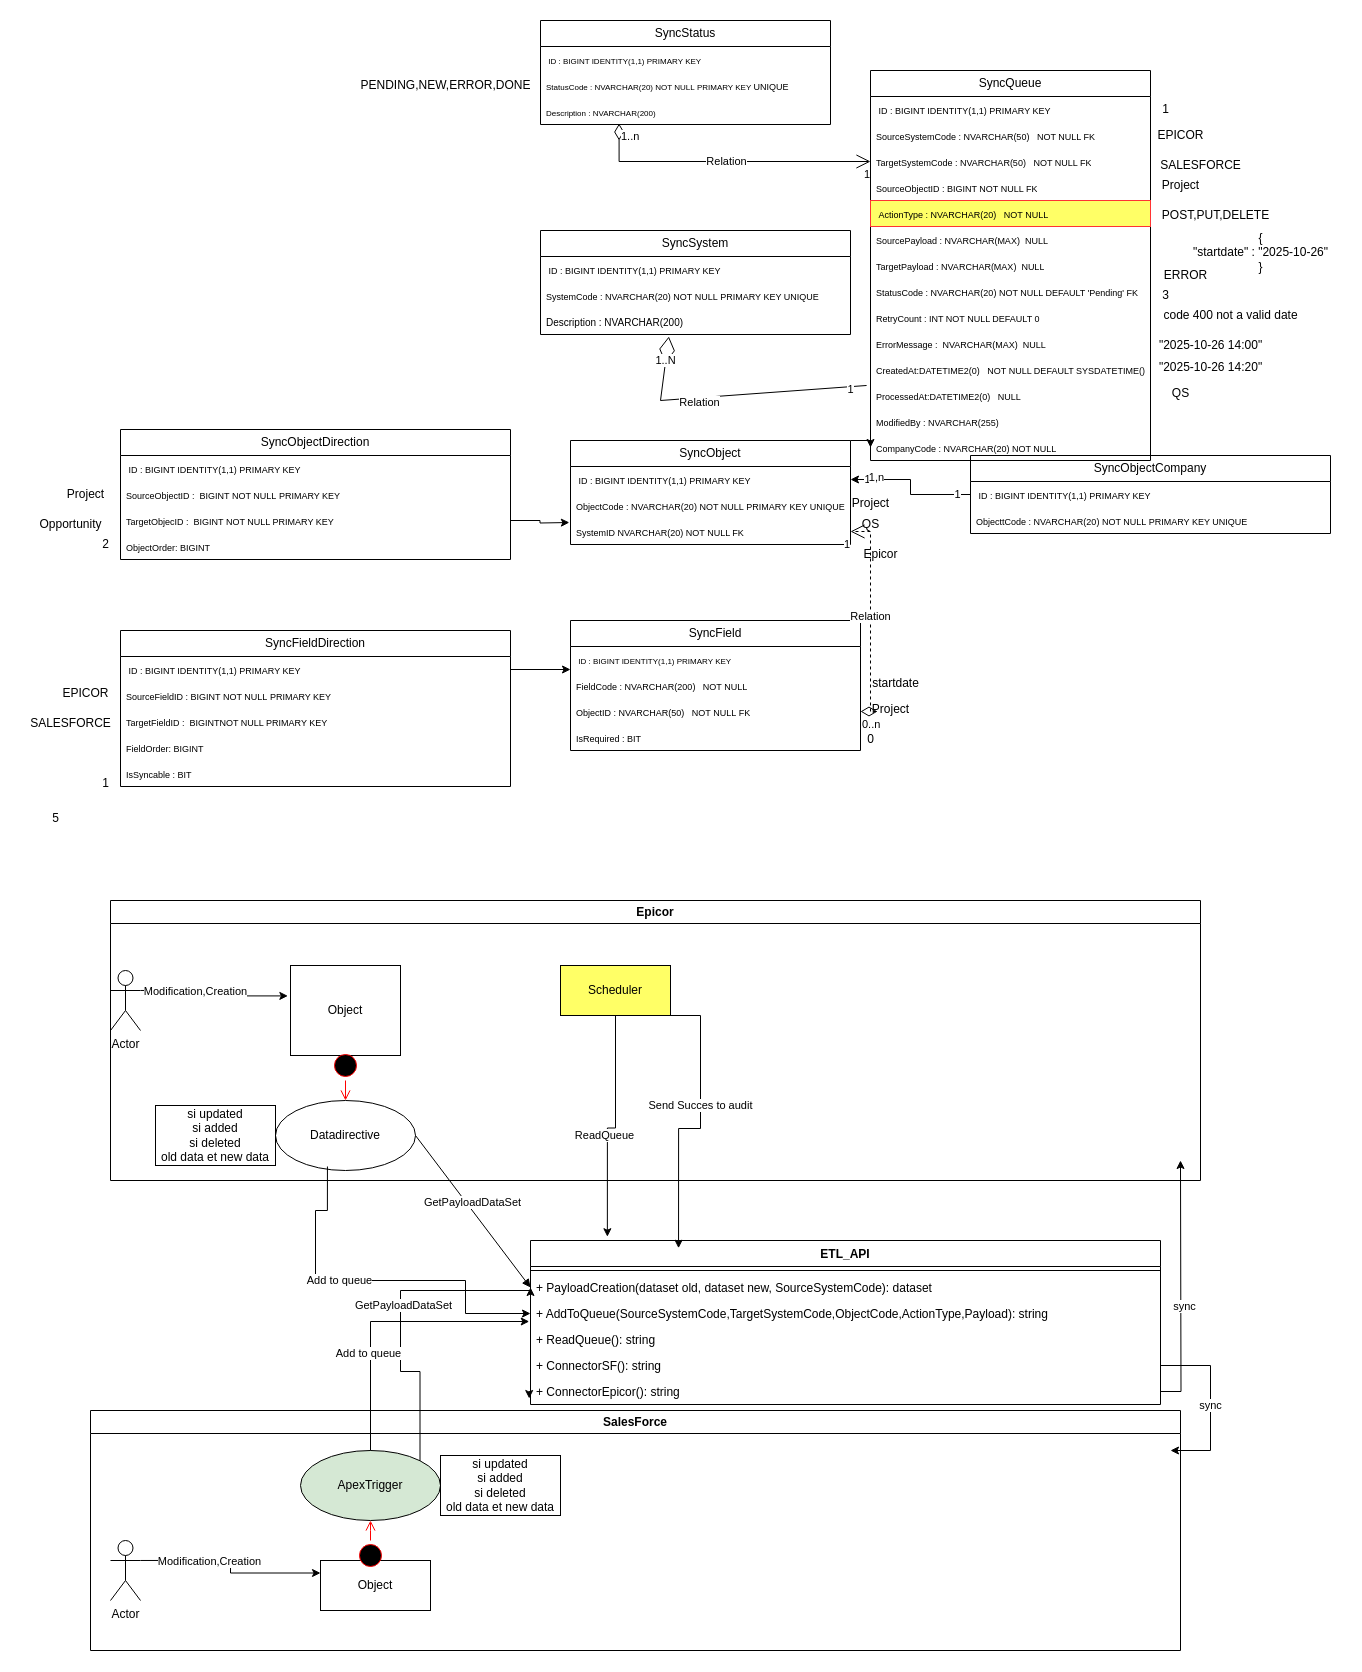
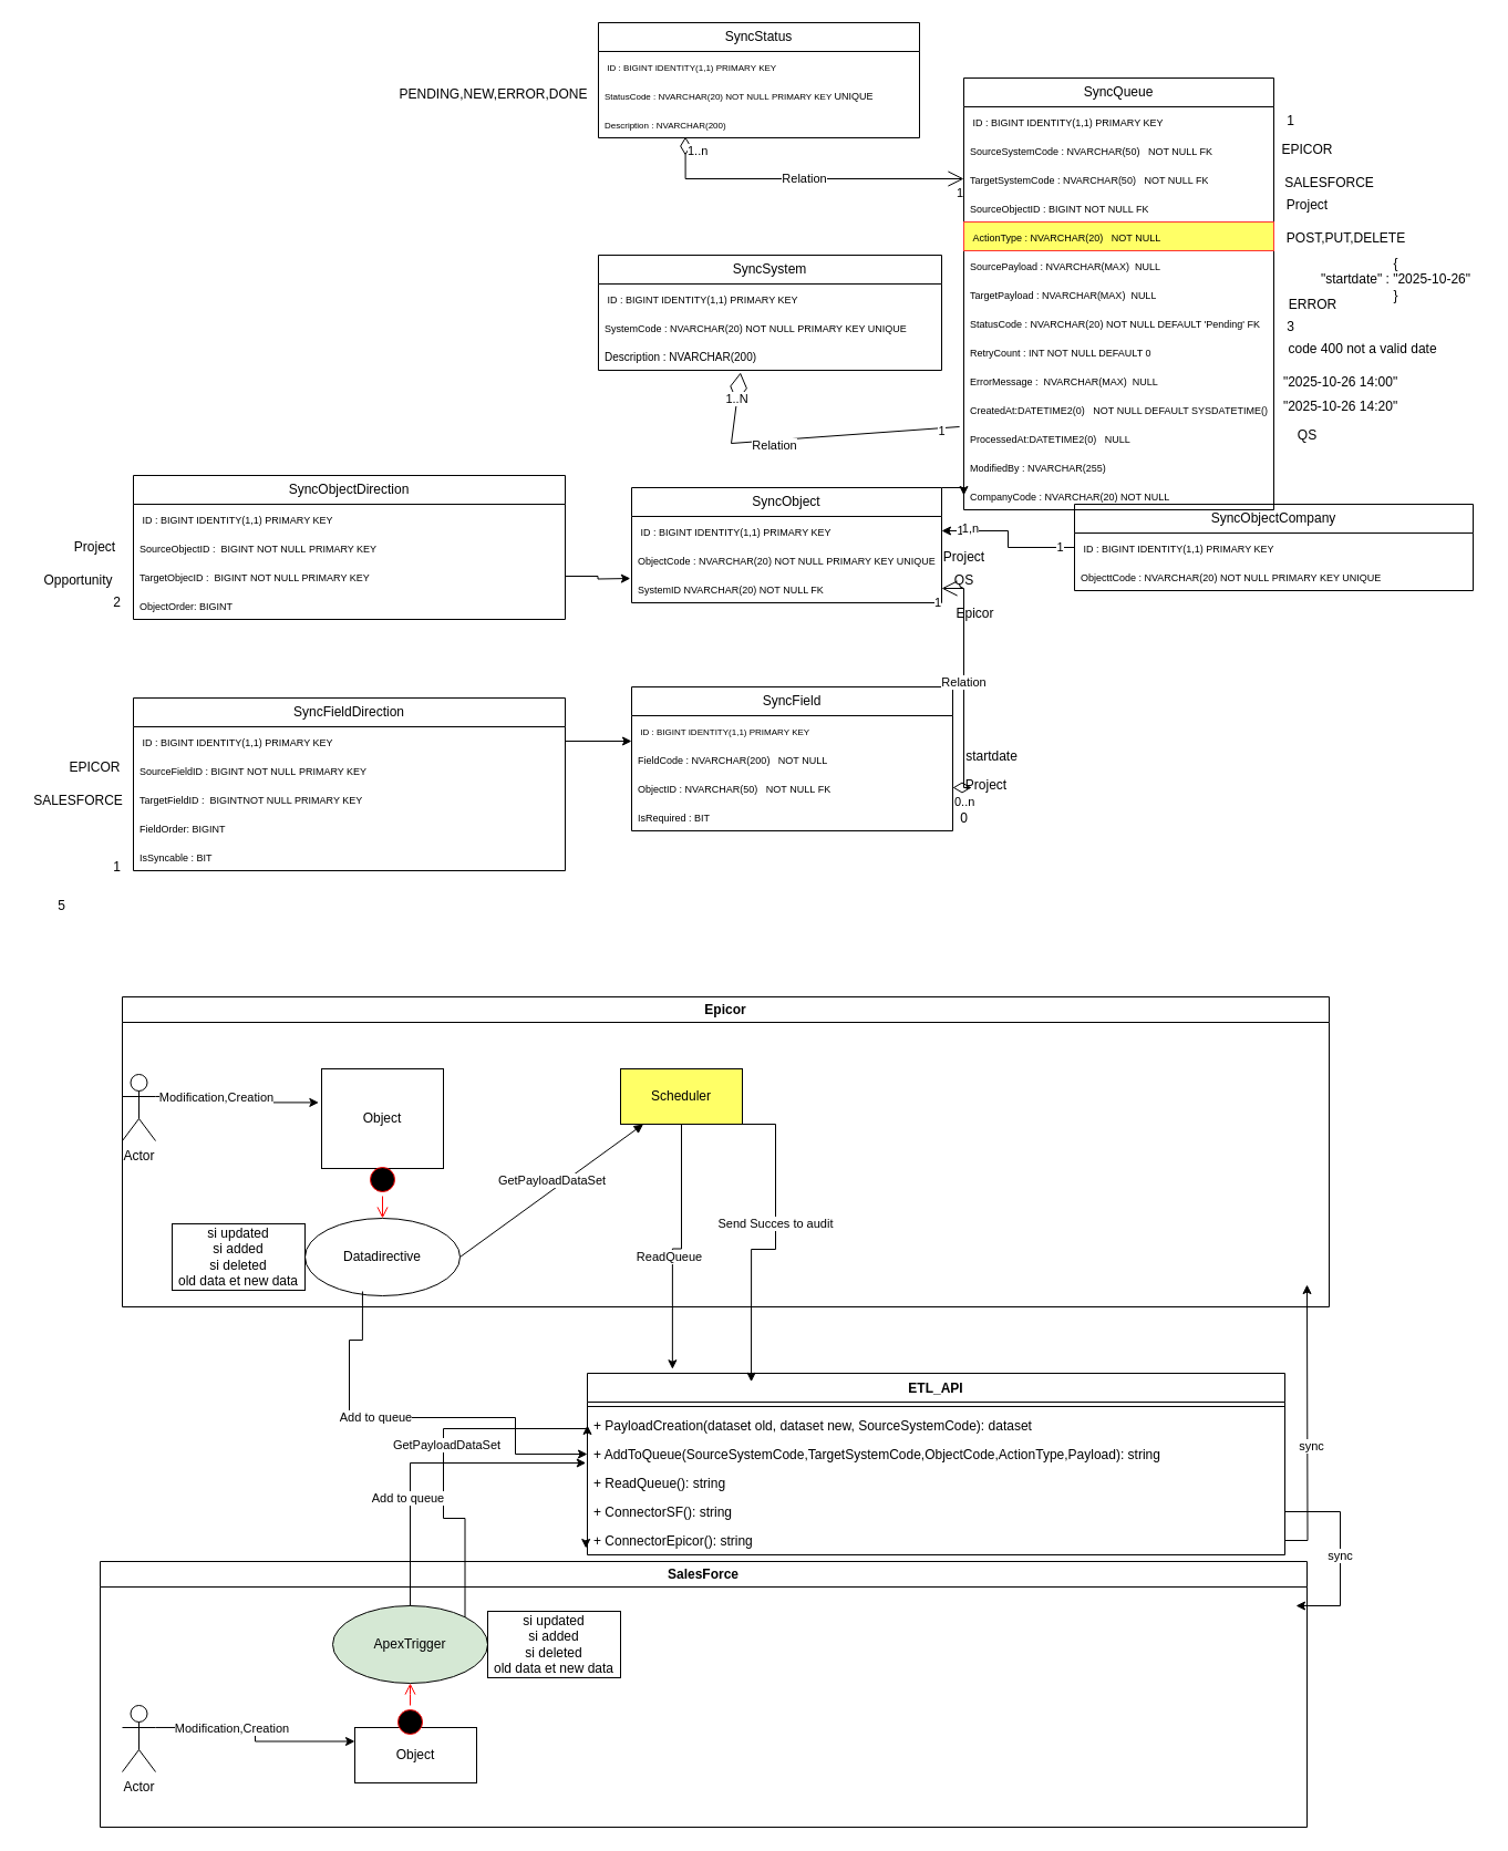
- <mxCell id="41" value="Relation" style="endArrow=open;html=1;endSize=12;startArrow=diamondThin;startSize=14;startFill=0;edgeStyle=orthogonalEdgeStyle;rounded=0;entryX=1;entryY=0.5;entryDx=0;entryDy=0;exitX=1;exitY=0.5;exitDx=0;exitDy=0;dashed=1;" parent="1" source="27" target="40" edge="1"><mxGeometry relative="1" as="geometry"><mxPoint x="880" y="680" as="sourcePoint" /><mxPoint x="910" y="560" as="targetPoint" /></mxGeometry></mxCell>
+ <mxCell id="41" value="Relation" style="endArrow=open;html=1;endSize=12;startArrow=diamondThin;startSize=14;startFill=0;edgeStyle=orthogonalEdgeStyle;rounded=0;entryX=1;entryY=0.5;entryDx=0;entryDy=0;exitX=1;exitY=0.5;exitDx=0;exitDy=0;" parent="1" source="27" target="40" edge="1"><mxGeometry relative="1" as="geometry"><mxPoint x="880" y="680" as="sourcePoint" /><mxPoint x="910" y="560" as="targetPoint" /></mxGeometry></mxCell>
- <mxCell id="66" value="GetPayloadDataSet" style="html=1;verticalAlign=bottom;endArrow=block;curved=0;rounded=0;exitX=1;exitY=0.5;exitDx=0;exitDy=0;entryX=0;entryY=0.5;entryDx=0;entryDy=0;" parent="1" source="49" target="56" edge="1"><mxGeometry width="80" relative="1" as="geometry"><mxPoint x="520" y="1000" as="sourcePoint" /><mxPoint x="600" y="1000" as="targetPoint" /></mxGeometry></mxCell>
+ <mxCell id="66" value="GetPayloadDataSet" style="html=1;verticalAlign=bottom;endArrow=block;curved=0;rounded=0;exitX=1;exitY=0.5;exitDx=0;exitDy=0;" parent="1" source="49" target="52" edge="1"><mxGeometry width="80" relative="1" as="geometry"><mxPoint x="520" y="1000" as="sourcePoint" /><mxPoint x="600" y="1000" as="targetPoint" /></mxGeometry></mxCell>
